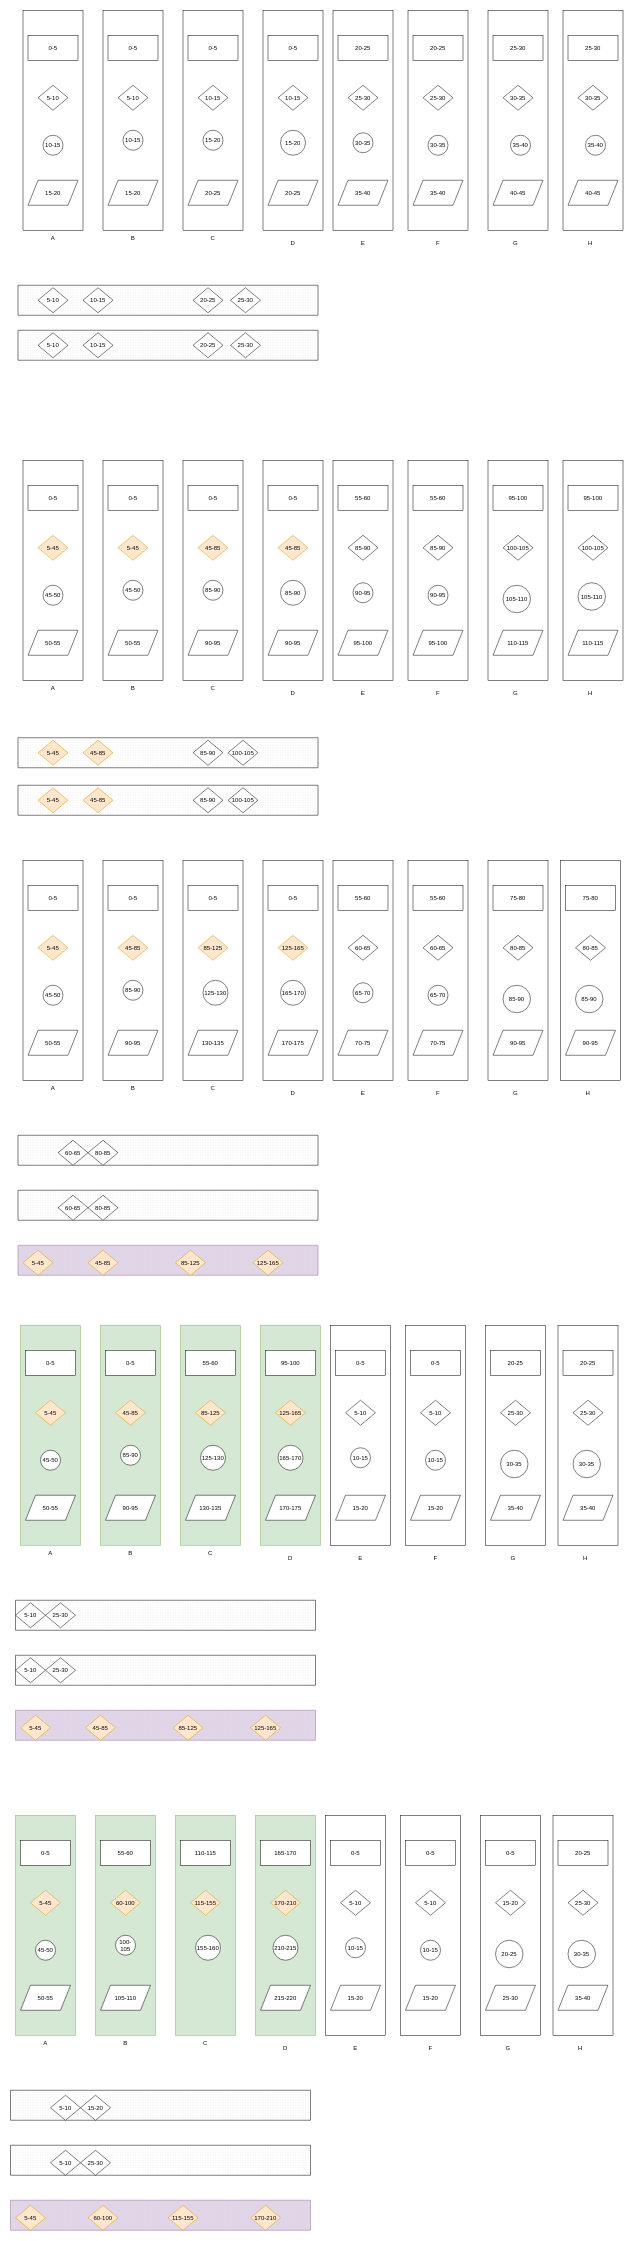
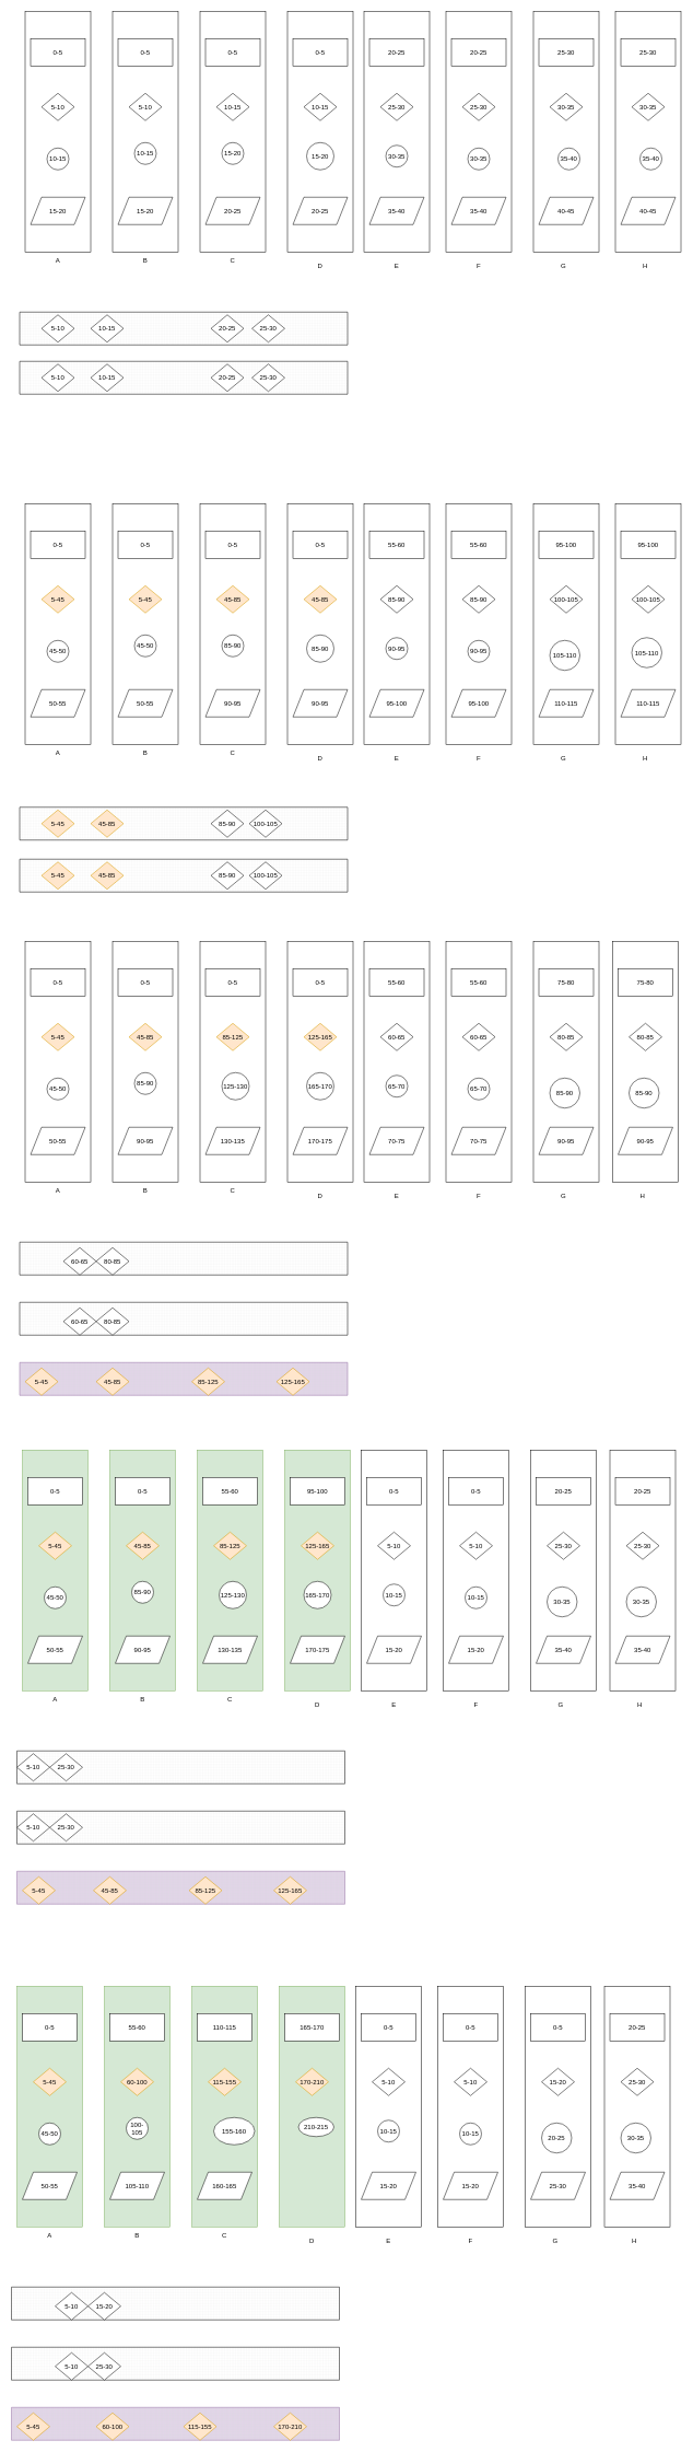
- <mxCell id="239" value="155-160" style="shape=ellipse;html=1;dashed=0;whiteSpace=wrap;aspect=fixed;perimeter=ellipsePerimeter;" parent="1" vertex="1"><mxGeometry x="390" y="3870" width="50" height="50" as="geometry" /></mxCell>
+ <mxCell id="239" value="155-160" style="shape=ellipse;html=1;dashed=0;whiteSpace=wrap;aspect=fixed;perimeter=ellipsePerimeter;" parent="1" vertex="1"><mxGeometry x="390" y="3870" width="75" height="50" as="geometry" /></mxCell>
- <mxCell id="244" value="210-215" style="shape=ellipse;html=1;dashed=0;whiteSpace=wrap;aspect=fixed;perimeter=ellipsePerimeter;" parent="1" vertex="1"><mxGeometry x="545" y="3870" width="50" height="50" as="geometry" /></mxCell>
+ <mxCell id="244" value="210-215" style="shape=ellipse;html=1;dashed=0;whiteSpace=wrap;aspect=fixed;perimeter=ellipsePerimeter;" parent="1" vertex="1"><mxGeometry x="545" y="3870" width="65" height="35" as="geometry" /></mxCell>
+ <mxCell id="240" value="160-165" style="shape=parallelogram;perimeter=parallelogramPerimeter;whiteSpace=wrap;html=1;dashed=0;" parent="1" vertex="1"><mxGeometry x="360" y="3970" width="100" height="50" as="geometry" /></mxCell>
- <mxCell id="245" value="215-220" style="shape=parallelogram;perimeter=parallelogramPerimeter;whiteSpace=wrap;html=1;dashed=0;" parent="1" vertex="1"><mxGeometry x="520" y="3970" width="100" height="50" as="geometry" /></mxCell>
